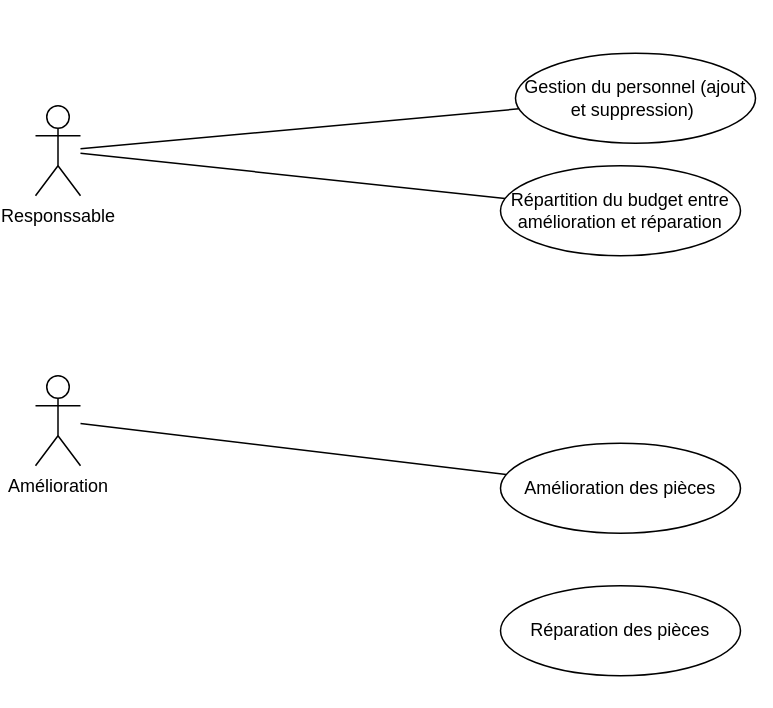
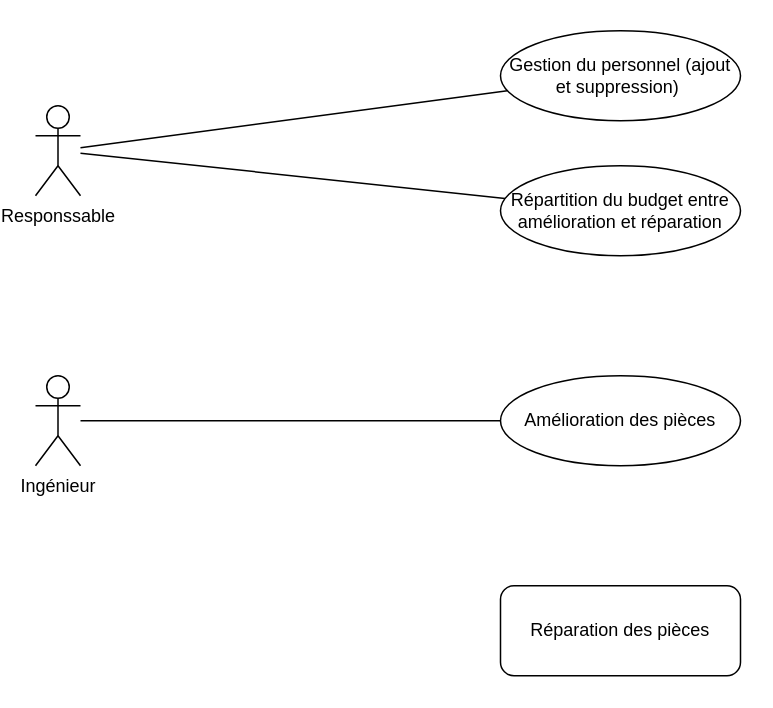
- <mxCell id="4" value="Gestion du personnel (ajout et suppression)&amp;nbsp;" style="ellipse;whiteSpace=wrap;html=1;" parent="1" vertex="1"><mxGeometry x="340" y="35" width="160" height="60" as="geometry" /></mxCell>
+ <mxCell id="4" value="Gestion du personnel (ajout et suppression)&amp;nbsp;" style="ellipse;whiteSpace=wrap;html=1;" parent="1" vertex="1"><mxGeometry x="330" y="20" width="160" height="60" as="geometry" /></mxCell>
- <mxCell id="3" value="Amélioration" style="shape=umlActor;verticalLabelPosition=bottom;verticalAlign=top;html=1;outlineConnect=0;" parent="1" vertex="1"><mxGeometry x="20" y="250" width="30" height="60" as="geometry" /></mxCell>
+ <mxCell id="3" value="Ingénieur" style="shape=umlActor;verticalLabelPosition=bottom;verticalAlign=top;html=1;outlineConnect=0;" parent="1" vertex="1"><mxGeometry x="20" y="250" width="30" height="60" as="geometry" /></mxCell>
- <mxCell id="8" value="Amélioration des pièces" style="ellipse;whiteSpace=wrap;html=1;" vertex="1" parent="1"><mxGeometry x="330" y="295" width="160" height="60" as="geometry" /></mxCell>
+ <mxCell id="8" value="Amélioration des pièces" style="ellipse;whiteSpace=wrap;html=1;" vertex="1" parent="1"><mxGeometry x="330" y="250" width="160" height="60" as="geometry" /></mxCell>
- <mxCell id="10" value="Réparation des pièces" style="ellipse;whiteSpace=wrap;html=1;" vertex="1" parent="1"><mxGeometry x="330" y="390" width="160" height="60" as="geometry" /></mxCell>
+ <mxCell id="10" value="Réparation des pièces" style="whiteSpace=wrap;html=1;rounded=1;" vertex="1" parent="1"><mxGeometry x="330" y="390" width="160" height="60" as="geometry" /></mxCell>
